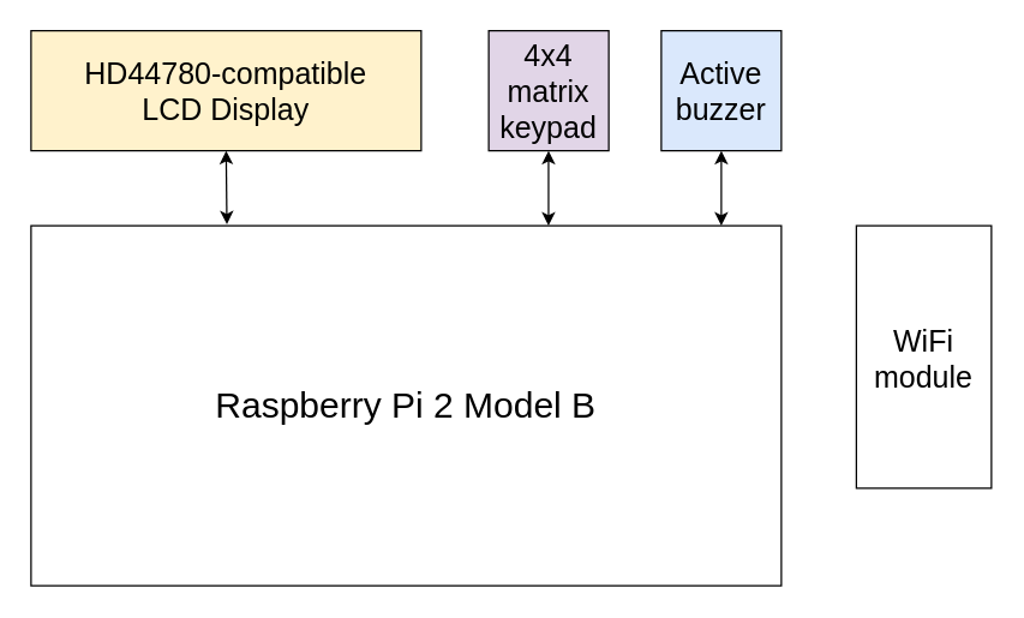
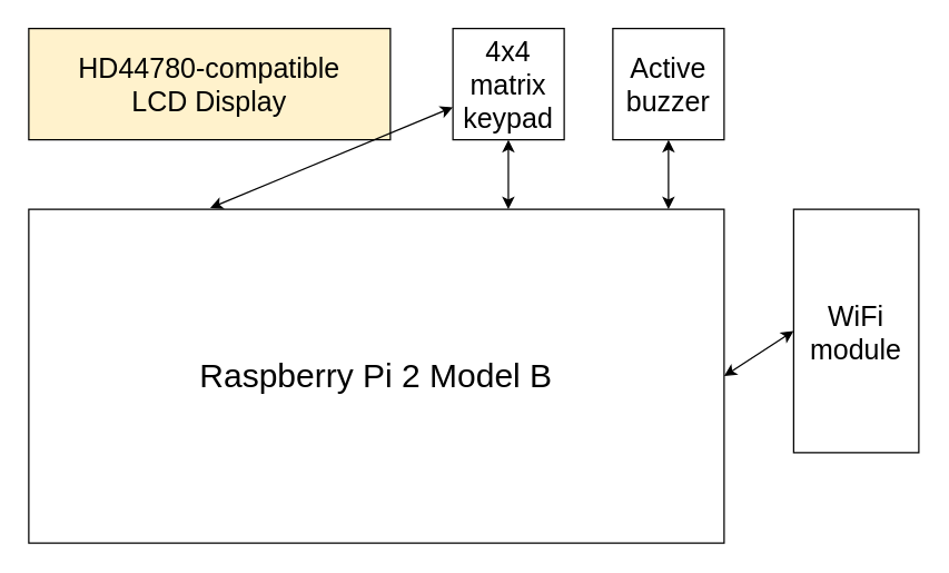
- <mxCell id="3" value="&lt;font style=&quot;font-size: 20px;&quot;&gt;4x4 matrix&lt;br&gt;keypad&lt;/font&gt;" style="whiteSpace=wrap;html=1;aspect=fixed;fillColor=#e1d5e7;" parent="1" vertex="1"><mxGeometry x="325" y="20" width="80" height="80" as="geometry" /></mxCell>
+ <mxCell id="3" value="&lt;font style=&quot;font-size: 20px;&quot;&gt;4x4 matrix&lt;br&gt;keypad&lt;/font&gt;" style="whiteSpace=wrap;html=1;aspect=fixed;" parent="1" vertex="1"><mxGeometry x="325" y="20" width="80" height="80" as="geometry" /></mxCell>
- <mxCell id="2" value="&lt;font style=&quot;font-size: 20px;&quot;&gt;Active&lt;br&gt;buzzer&lt;/font&gt;" style="whiteSpace=wrap;html=1;aspect=fixed;fillColor=#dae8fc;" parent="1" vertex="1"><mxGeometry x="440" y="20" width="80" height="80" as="geometry" /></mxCell>
+ <mxCell id="2" value="&lt;font style=&quot;font-size: 20px;&quot;&gt;Active&lt;br&gt;buzzer&lt;/font&gt;" style="whiteSpace=wrap;html=1;aspect=fixed;" parent="1" vertex="1"><mxGeometry x="440" y="20" width="80" height="80" as="geometry" /></mxCell>
- <mxCell id="8" value="" style="endArrow=classic;startArrow=classic;html=1;rounded=0;entryX=0.5;entryY=1;entryDx=0;entryDy=0;exitX=0.261;exitY=-0.004;exitDx=0;exitDy=0;exitPerimeter=0;" parent="1" source="4" target="7" edge="1"><mxGeometry width="50" height="50" relative="1" as="geometry"><mxPoint x="170" y="180" as="sourcePoint" /><mxPoint x="220" y="130" as="targetPoint" /></mxGeometry></mxCell>
+ <mxCell id="8" value="" style="endArrow=classic;startArrow=classic;html=1;rounded=0;exitX=0.261;exitY=-0.004;exitDx=0;exitDy=0;exitPerimeter=0;" parent="1" source="4" target="3" edge="1"><mxGeometry width="50" height="50" relative="1" as="geometry"><mxPoint x="170" y="180" as="sourcePoint" /><mxPoint x="220" y="130" as="targetPoint" /></mxGeometry></mxCell>
+ <mxCell id="10" value="" style="endArrow=classic;startArrow=classic;html=1;rounded=0;entryX=1;entryY=0.5;entryDx=0;entryDy=0;exitX=0;exitY=0.5;exitDx=0;exitDy=0;" parent="1" source="9" target="4" edge="1"><mxGeometry width="50" height="50" relative="1" as="geometry"><mxPoint x="490" y="160" as="sourcePoint" /><mxPoint x="490" y="110" as="targetPoint" /></mxGeometry></mxCell>
